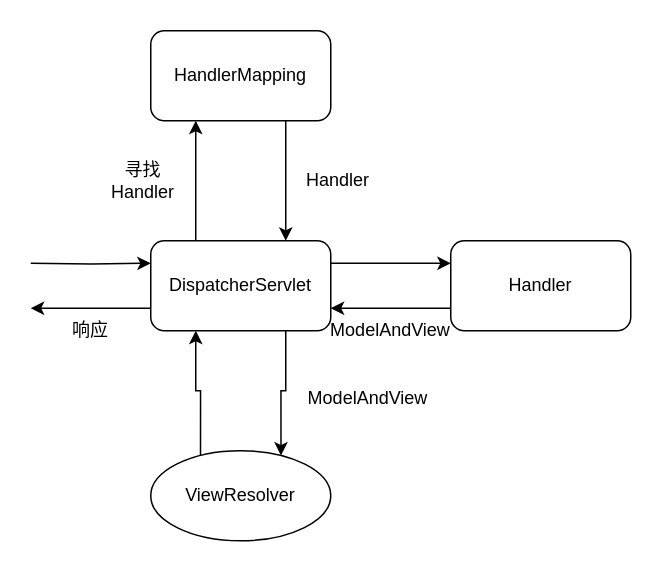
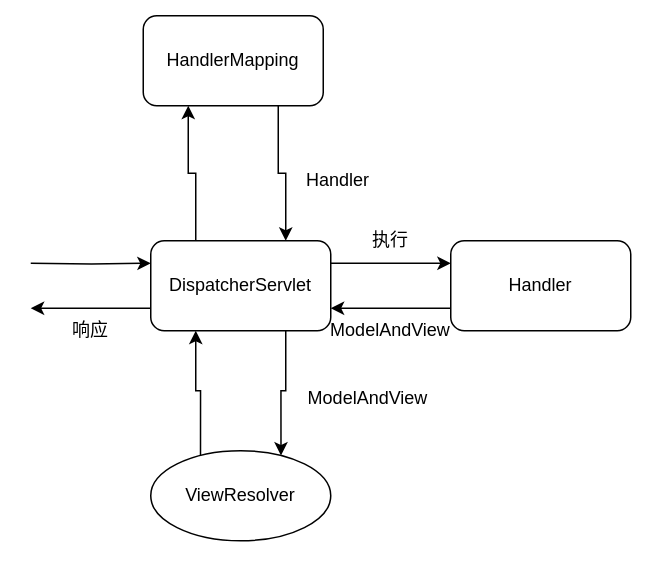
- <mxCell id="9" value="HandlerMapping" style="rounded=1;whiteSpace=wrap;html=1;" vertex="1" parent="1"><mxGeometry x="100" y="20" width="120" height="60" as="geometry" /></mxCell>
+ <mxCell id="9" value="HandlerMapping" style="rounded=1;whiteSpace=wrap;html=1;" vertex="1" parent="1"><mxGeometry x="95" y="10" width="120" height="60" as="geometry" /></mxCell>
- <mxCell id="15" value="寻找Handler" style="text;html=1;strokeColor=none;fillColor=none;align=center;verticalAlign=middle;whiteSpace=wrap;rounded=0;" vertex="1" parent="1"><mxGeometry x="70" y="105" width="50" height="30" as="geometry" /></mxCell>
+ <mxCell id="17" value="执行" style="text;html=1;strokeColor=none;fillColor=none;align=center;verticalAlign=middle;whiteSpace=wrap;rounded=0;" vertex="1" parent="1"><mxGeometry x="240" y="150" width="40" height="20" as="geometry" /></mxCell>
